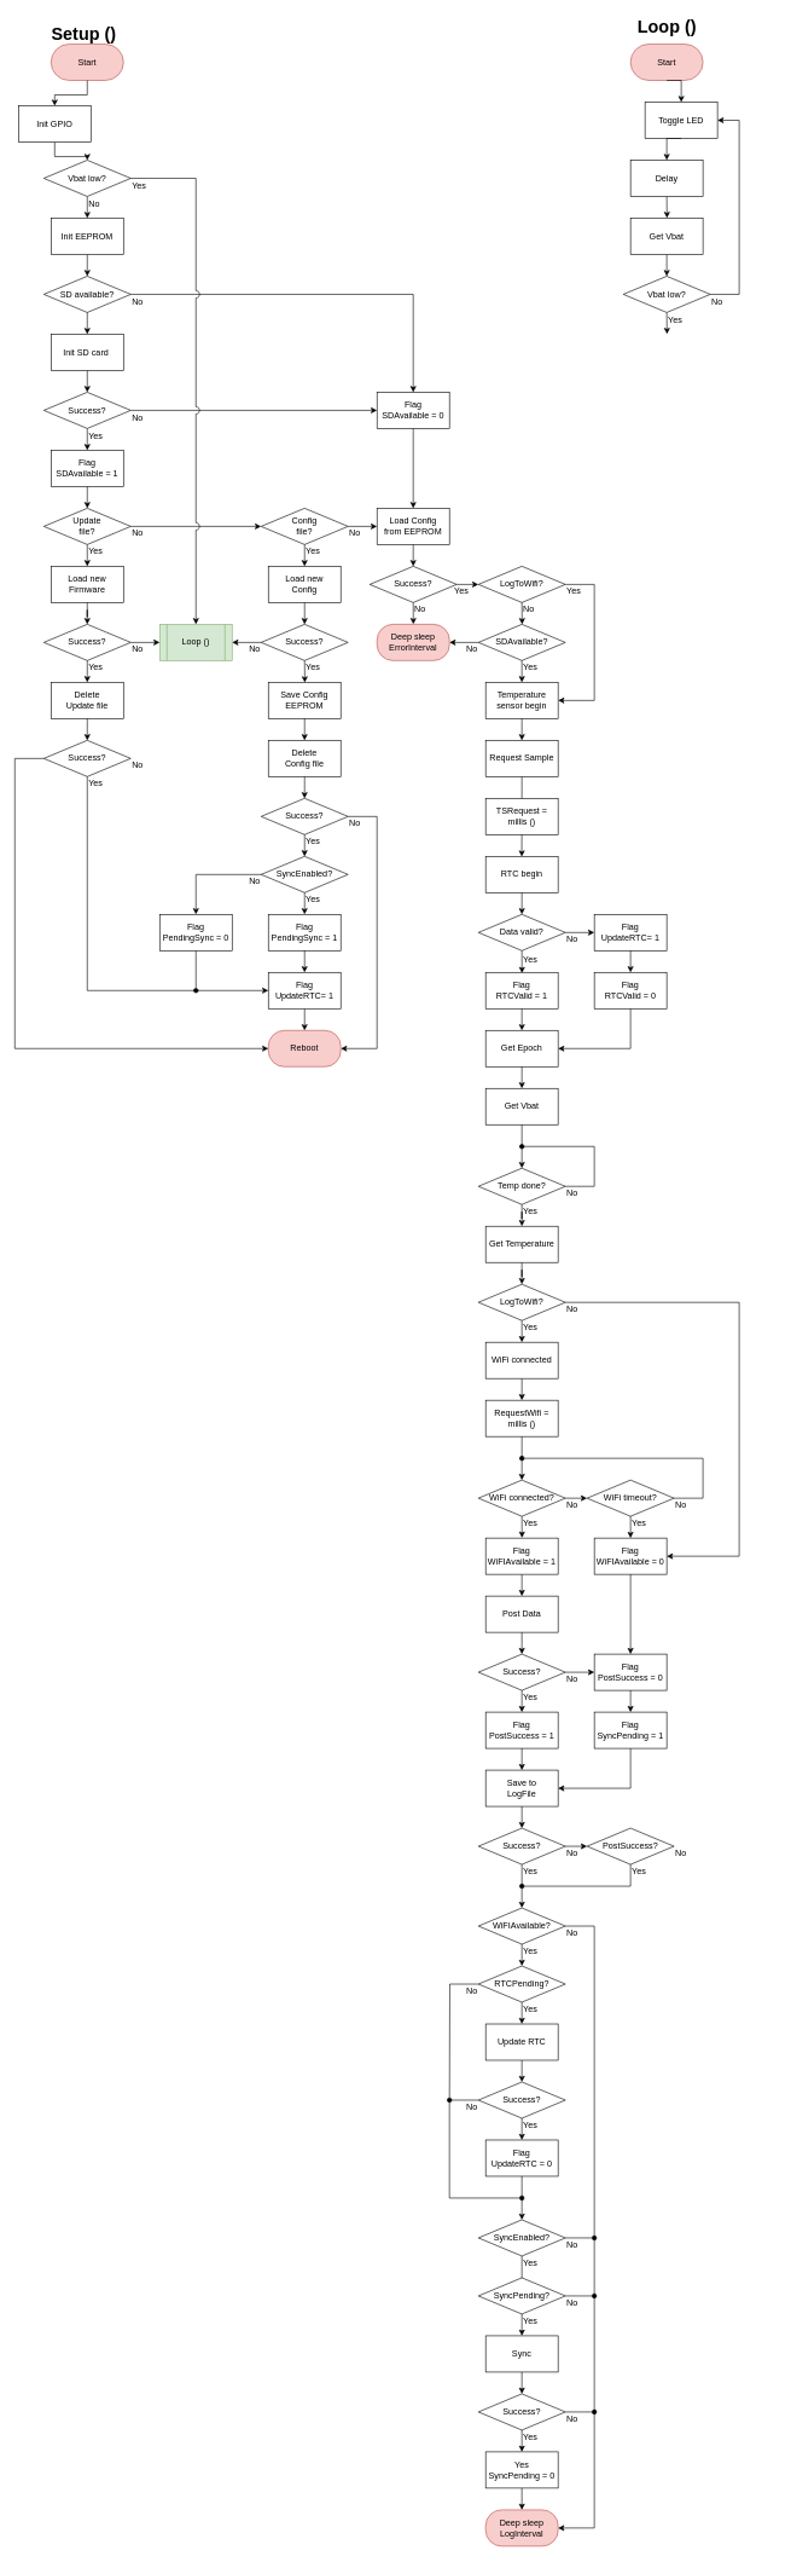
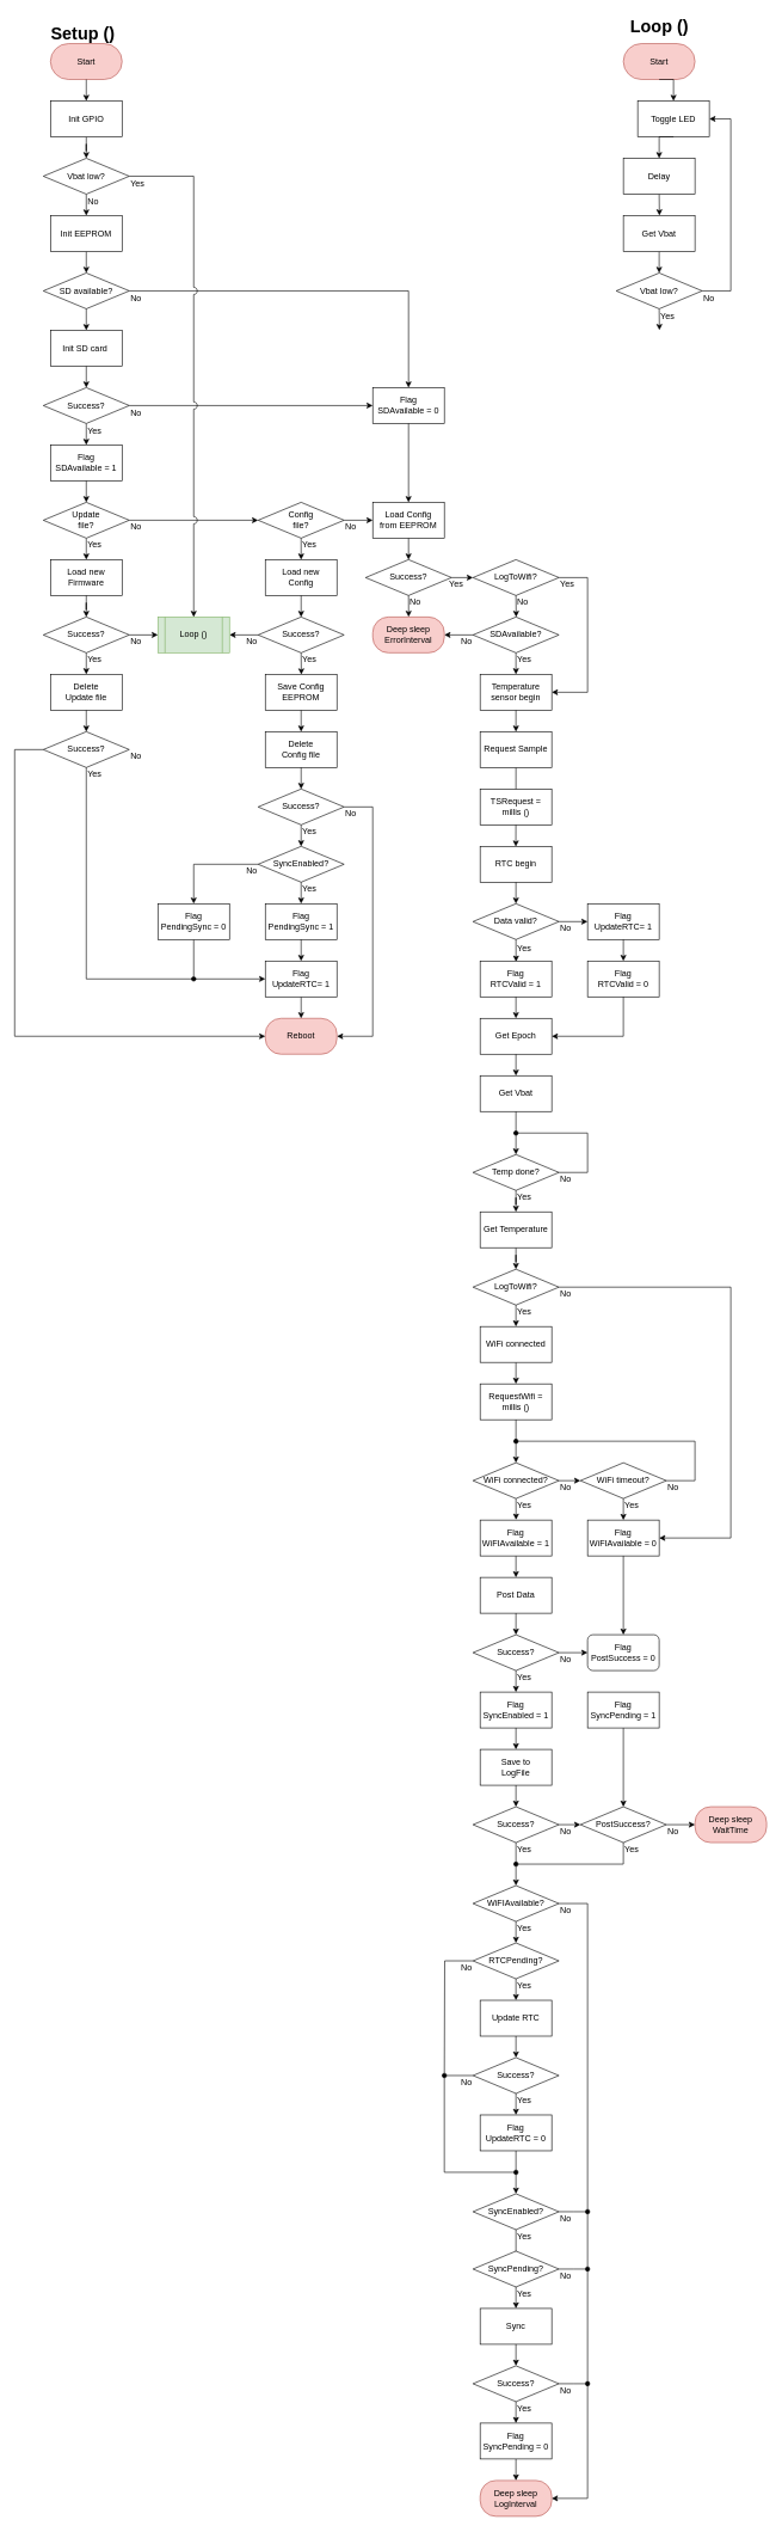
- <mxCell id="70" value="Init GPIO" style="rounded=0;whiteSpace=wrap;html=1;" parent="1" vertex="1"><mxGeometry x="25" y="145" width="100" height="50" as="geometry" /></mxCell>
+ <mxCell id="70" value="Init GPIO" style="rounded=0;whiteSpace=wrap;html=1;" parent="1" vertex="1"><mxGeometry x="70" y="140" width="100" height="50" as="geometry" /></mxCell>
- <mxCell id="172" value="Flag&lt;br&gt;PostSuccess = 0" style="rounded=0;whiteSpace=wrap;html=1;" parent="1" vertex="1"><mxGeometry x="820" y="2280" width="100" height="50" as="geometry" /></mxCell>
+ <mxCell id="172" value="Flag&lt;br&gt;PostSuccess = 0" style="whiteSpace=wrap;html=1;rounded=1;" parent="1" vertex="1"><mxGeometry x="820" y="2280" width="100" height="50" as="geometry" /></mxCell>
- <mxCell id="184" style="edgeStyle=orthogonalEdgeStyle;rounded=0;orthogonalLoop=1;jettySize=auto;html=1;exitX=0.5;exitY=1;exitDx=0;exitDy=0;entryX=0.5;entryY=0;entryDx=0;entryDy=0;" parent="1" source="172" target="183" edge="1"><mxGeometry relative="1" as="geometry" /></mxCell>
- <mxCell id="170" value="Flag&lt;br&gt;PostSuccess = 1" style="rounded=0;whiteSpace=wrap;html=1;" parent="1" vertex="1"><mxGeometry x="670" y="2360" width="100" height="50" as="geometry" /></mxCell>
+ <mxCell id="170" value="Flag&lt;br&gt;SyncEnabled = 1" style="rounded=0;whiteSpace=wrap;html=1;" parent="1" vertex="1"><mxGeometry x="670" y="2360" width="100" height="50" as="geometry" /></mxCell>
- <mxCell id="182" style="edgeStyle=orthogonalEdgeStyle;rounded=0;orthogonalLoop=1;jettySize=auto;html=1;exitX=0.5;exitY=1;exitDx=0;exitDy=0;entryX=1;entryY=0.5;entryDx=0;entryDy=0;" parent="1" source="183" target="177" edge="1"><mxGeometry relative="1" as="geometry" /></mxCell>
+ <mxCell id="182" style="edgeStyle=orthogonalEdgeStyle;rounded=0;orthogonalLoop=1;jettySize=auto;html=1;exitX=0.5;exitY=1;exitDx=0;exitDy=0;" parent="1" source="183" target="186" edge="1"><mxGeometry relative="1" as="geometry" /></mxCell>
+ <mxCell id="189" style="edgeStyle=orthogonalEdgeStyle;rounded=0;orthogonalLoop=1;jettySize=auto;html=1;exitX=1;exitY=0.5;exitDx=0;exitDy=0;entryX=0;entryY=0.5;entryDx=0;entryDy=0;" parent="1" source="186" target="188" edge="1"><mxGeometry relative="1" as="geometry" /></mxCell>
+ <mxCell id="188" value="Deep sleep&lt;br&gt;WaitTime" style="rounded=1;whiteSpace=wrap;html=1;imageHeight=24;arcSize=44;fillColor=#f8cecc;strokeColor=#b85450;" parent="1" vertex="1"><mxGeometry x="970" y="2520" width="100" height="50" as="geometry" /></mxCell>
- <mxCell id="222" value="Yes&lt;br&gt;SyncPending = 0" style="rounded=0;whiteSpace=wrap;html=1;" parent="1" vertex="1"><mxGeometry x="670" y="3380" width="100" height="50" as="geometry" /></mxCell>
+ <mxCell id="222" value="Flag&lt;br&gt;SyncPending = 0" style="rounded=0;whiteSpace=wrap;html=1;" parent="1" vertex="1"><mxGeometry x="670" y="3380" width="100" height="50" as="geometry" /></mxCell>
